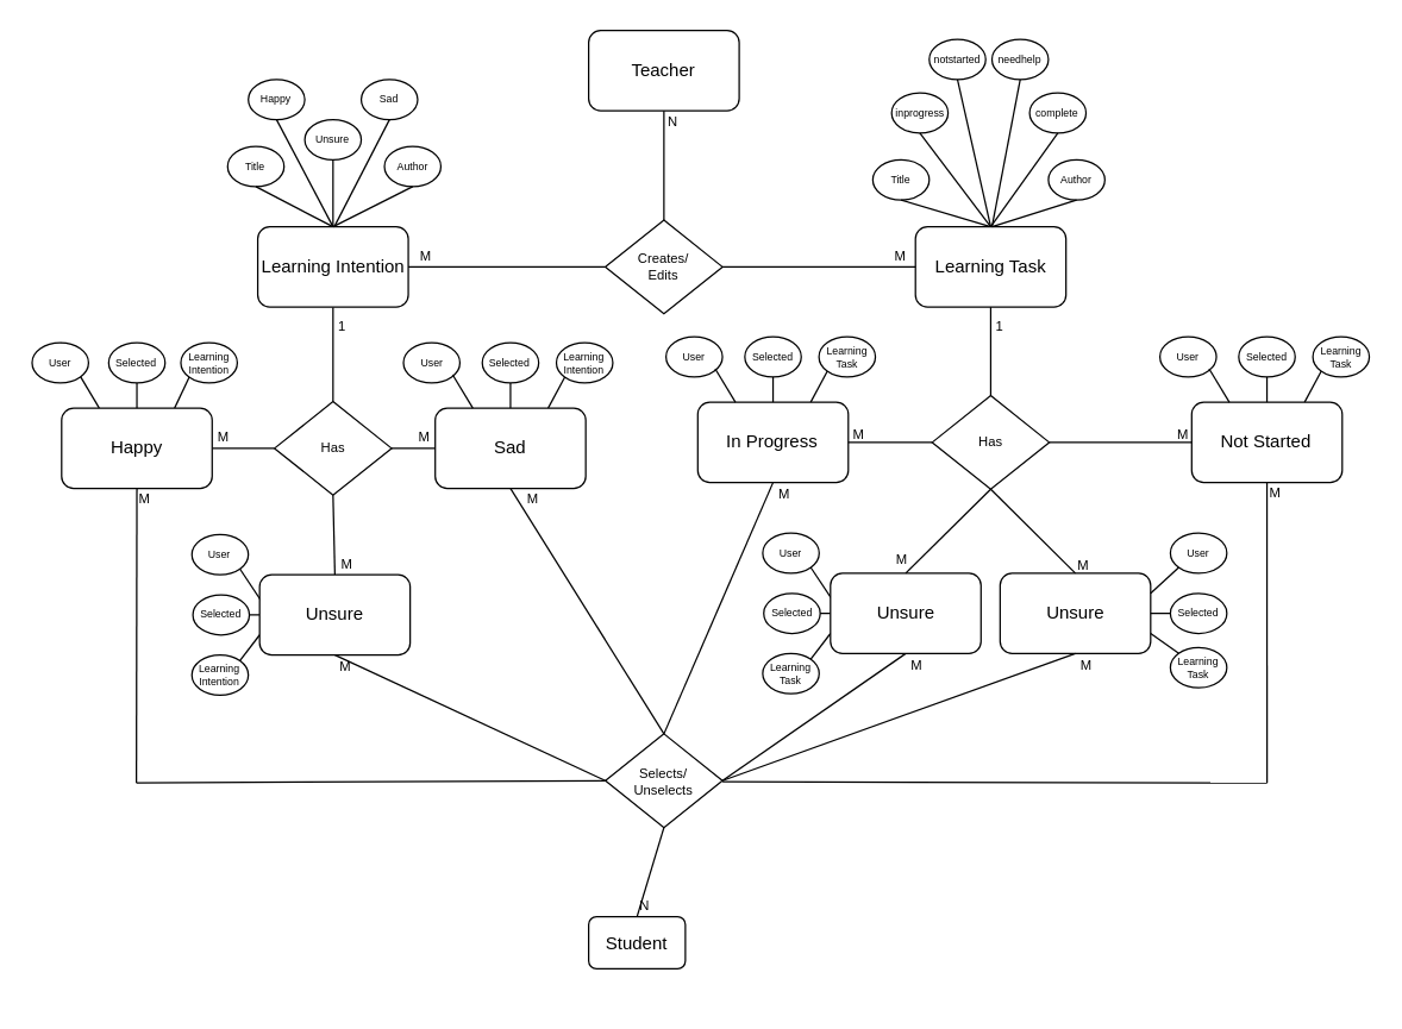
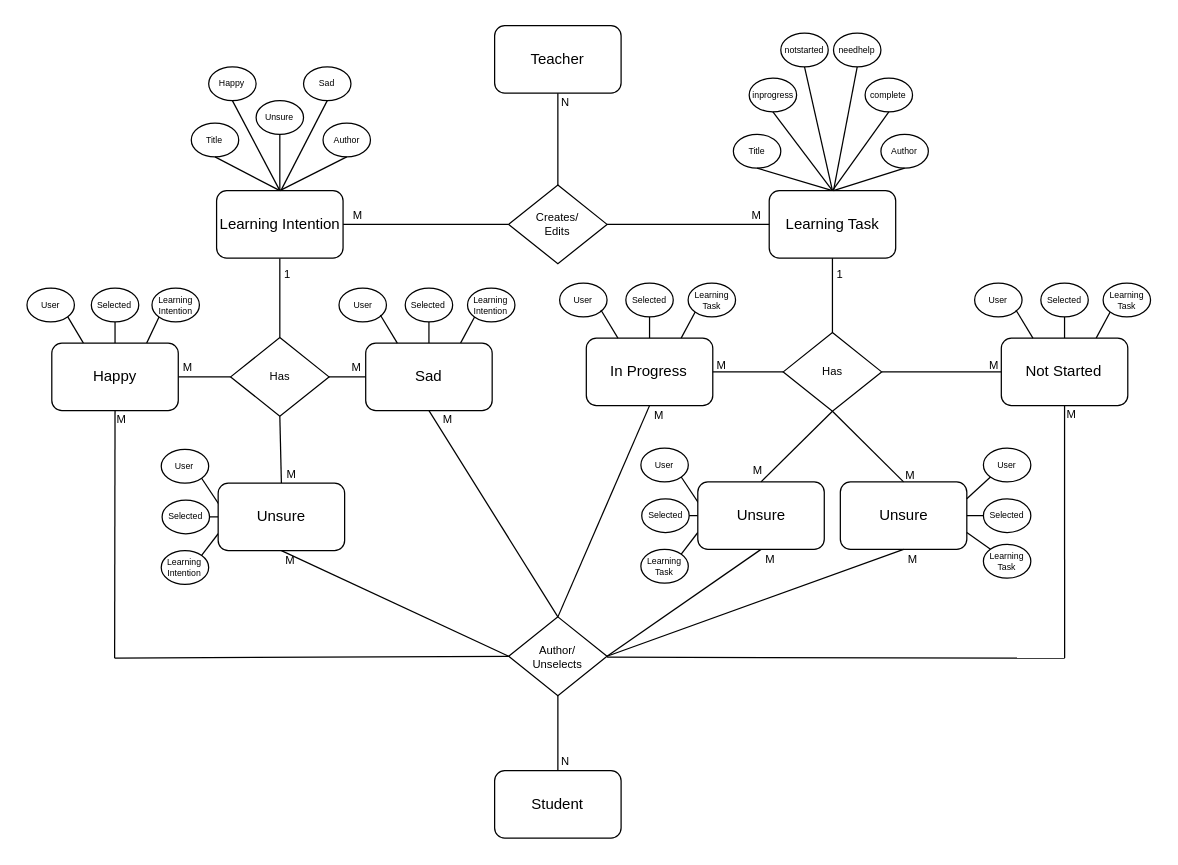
- <mxCell id="60" value="Selects/ &lt;br&gt;Unselects" style="rhombus;whiteSpace=wrap;html=1;fontSize=9;" vertex="1" parent="1"><mxGeometry x="406.25" y="493" width="78.69" height="63" as="geometry" /></mxCell>
+ <mxCell id="60" value="Author/ &lt;br&gt;Unselects" style="rhombus;whiteSpace=wrap;html=1;fontSize=9;" vertex="1" parent="1"><mxGeometry x="406.25" y="493" width="78.69" height="63" as="geometry" /></mxCell>
- <mxCell id="59" value="Student" style="rounded=1;whiteSpace=wrap;html=1;" vertex="1" parent="1"><mxGeometry x="395.003" y="616" width="65" height="35" as="geometry" /></mxCell>
+ <mxCell id="59" value="Student" style="rounded=1;whiteSpace=wrap;html=1;" vertex="1" parent="1"><mxGeometry x="395.003" y="616" width="101.176" height="54" as="geometry" /></mxCell>
